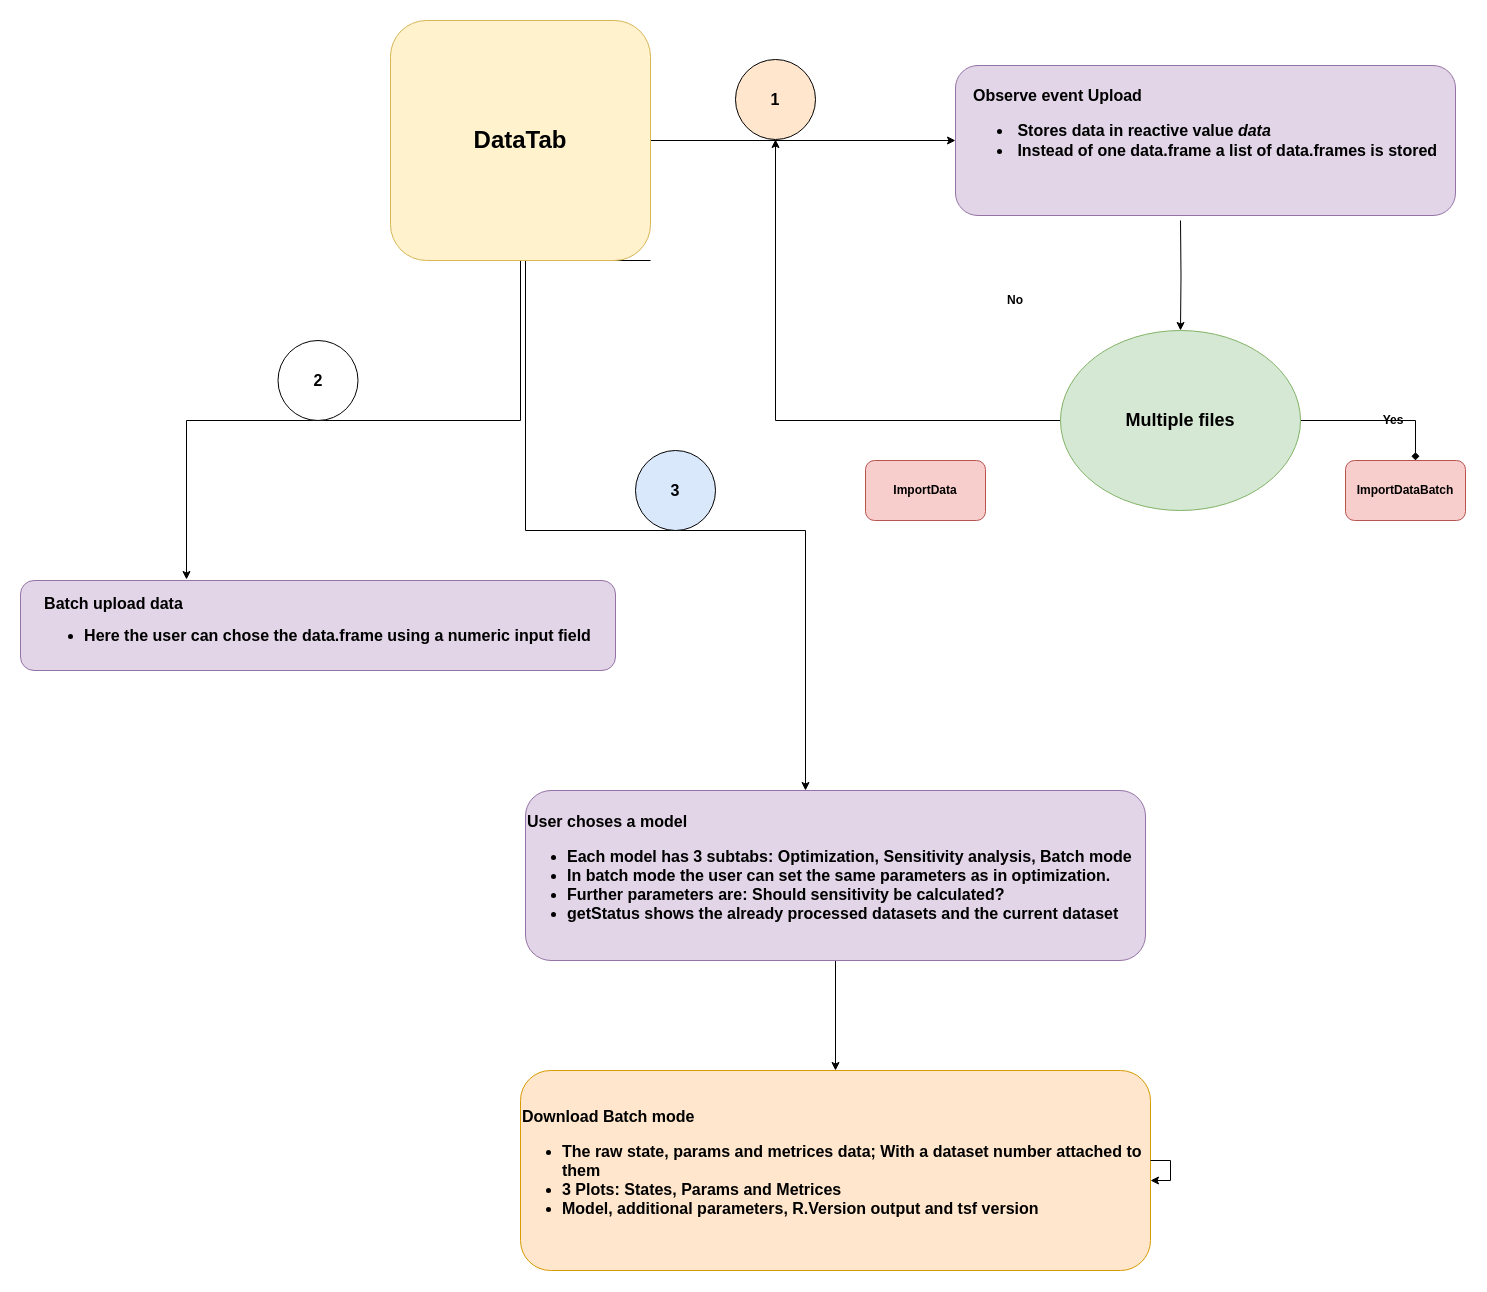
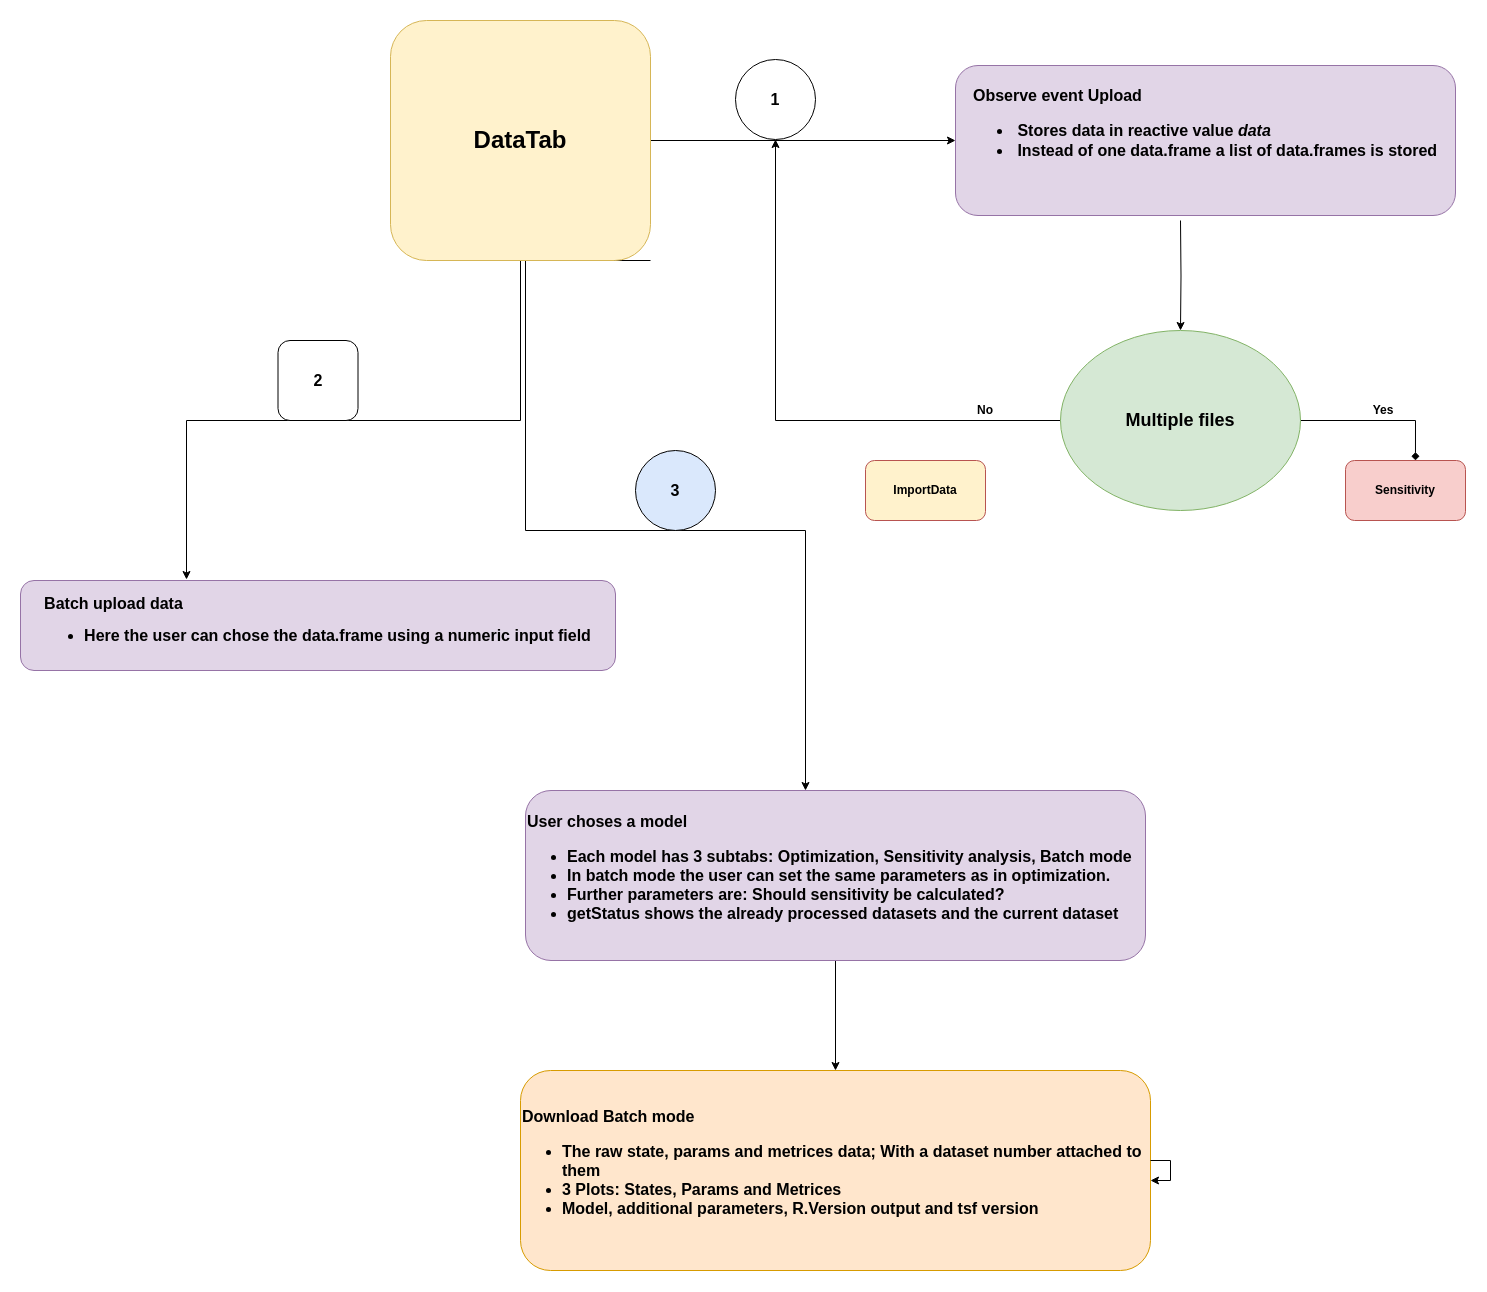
- <mxCell id="16" value="&lt;b&gt;&lt;font style=&quot;font-size: 16px&quot;&gt;1&lt;/font&gt;&lt;/b&gt;" style="ellipse;whiteSpace=wrap;html=1;aspect=fixed;fillColor=#ffe6cc;" parent="1" vertex="1"><mxGeometry x="735" y="59" width="80" height="80" as="geometry" /></mxCell>
+ <mxCell id="16" value="&lt;b&gt;&lt;font style=&quot;font-size: 16px&quot;&gt;1&lt;/font&gt;&lt;/b&gt;" style="ellipse;whiteSpace=wrap;html=1;aspect=fixed;" parent="1" vertex="1"><mxGeometry x="735" y="59" width="80" height="80" as="geometry" /></mxCell>
- <mxCell id="12" value="&lt;b&gt;No&lt;/b&gt;" style="text;html=1;strokeColor=none;fillColor=none;align=center;verticalAlign=middle;whiteSpace=wrap;rounded=0;" parent="1" vertex="1"><mxGeometry x="995" y="290" width="40" height="20" as="geometry" /></mxCell>
+ <mxCell id="12" value="&lt;b&gt;No&lt;/b&gt;" style="text;html=1;strokeColor=none;fillColor=none;align=center;verticalAlign=middle;whiteSpace=wrap;rounded=0;" parent="1" vertex="1"><mxGeometry x="965" y="400" width="40" height="20" as="geometry" /></mxCell>
- <mxCell id="17" value="&lt;b&gt;&lt;font style=&quot;font-size: 16px&quot;&gt;2&lt;/font&gt;&lt;/b&gt;" style="ellipse;whiteSpace=wrap;html=1;aspect=fixed;" parent="1" vertex="1"><mxGeometry x="277.5" y="340" width="80" height="80" as="geometry" /></mxCell>
+ <mxCell id="17" value="&lt;b&gt;&lt;font style=&quot;font-size: 16px&quot;&gt;2&lt;/font&gt;&lt;/b&gt;" style="whiteSpace=wrap;html=1;aspect=fixed;rounded=1;" parent="1" vertex="1"><mxGeometry x="277.5" y="340" width="80" height="80" as="geometry" /></mxCell>
- <mxCell id="14" value="&lt;b&gt;Yes&lt;/b&gt;" style="text;html=1;strokeColor=none;fillColor=none;align=center;verticalAlign=middle;whiteSpace=wrap;rounded=0;" parent="1" vertex="1"><mxGeometry x="1373" y="410" width="40" height="20" as="geometry" /></mxCell>
+ <mxCell id="14" value="&lt;b&gt;Yes&lt;/b&gt;" style="text;html=1;strokeColor=none;fillColor=none;align=center;verticalAlign=middle;whiteSpace=wrap;rounded=0;" parent="1" vertex="1"><mxGeometry x="1363" y="400" width="40" height="20" as="geometry" /></mxCell>
- <mxCell id="11" value="&lt;b&gt;ImportData&lt;/b&gt;" style="rounded=1;whiteSpace=wrap;html=1;fillColor=#f8cecc;strokeColor=#b85450;" parent="1" vertex="1"><mxGeometry x="865" y="460" width="120" height="60" as="geometry" /></mxCell>
+ <mxCell id="11" value="&lt;b&gt;ImportData&lt;/b&gt;" style="rounded=1;whiteSpace=wrap;html=1;fillColor=#fff2cc;strokeColor=#b85450;" parent="1" vertex="1"><mxGeometry x="865" y="460" width="120" height="60" as="geometry" /></mxCell>
- <mxCell id="13" value="&lt;b&gt;ImportDataBatch&lt;/b&gt;" style="rounded=1;whiteSpace=wrap;html=1;fillColor=#f8cecc;strokeColor=#b85450;" parent="1" vertex="1"><mxGeometry x="1345" y="460" width="120" height="60" as="geometry" /></mxCell>
+ <mxCell id="13" value="&lt;b&gt;Sensitivity&lt;/b&gt;" style="rounded=1;whiteSpace=wrap;html=1;fillColor=#f8cecc;strokeColor=#b85450;" parent="1" vertex="1"><mxGeometry x="1345" y="460" width="120" height="60" as="geometry" /></mxCell>
